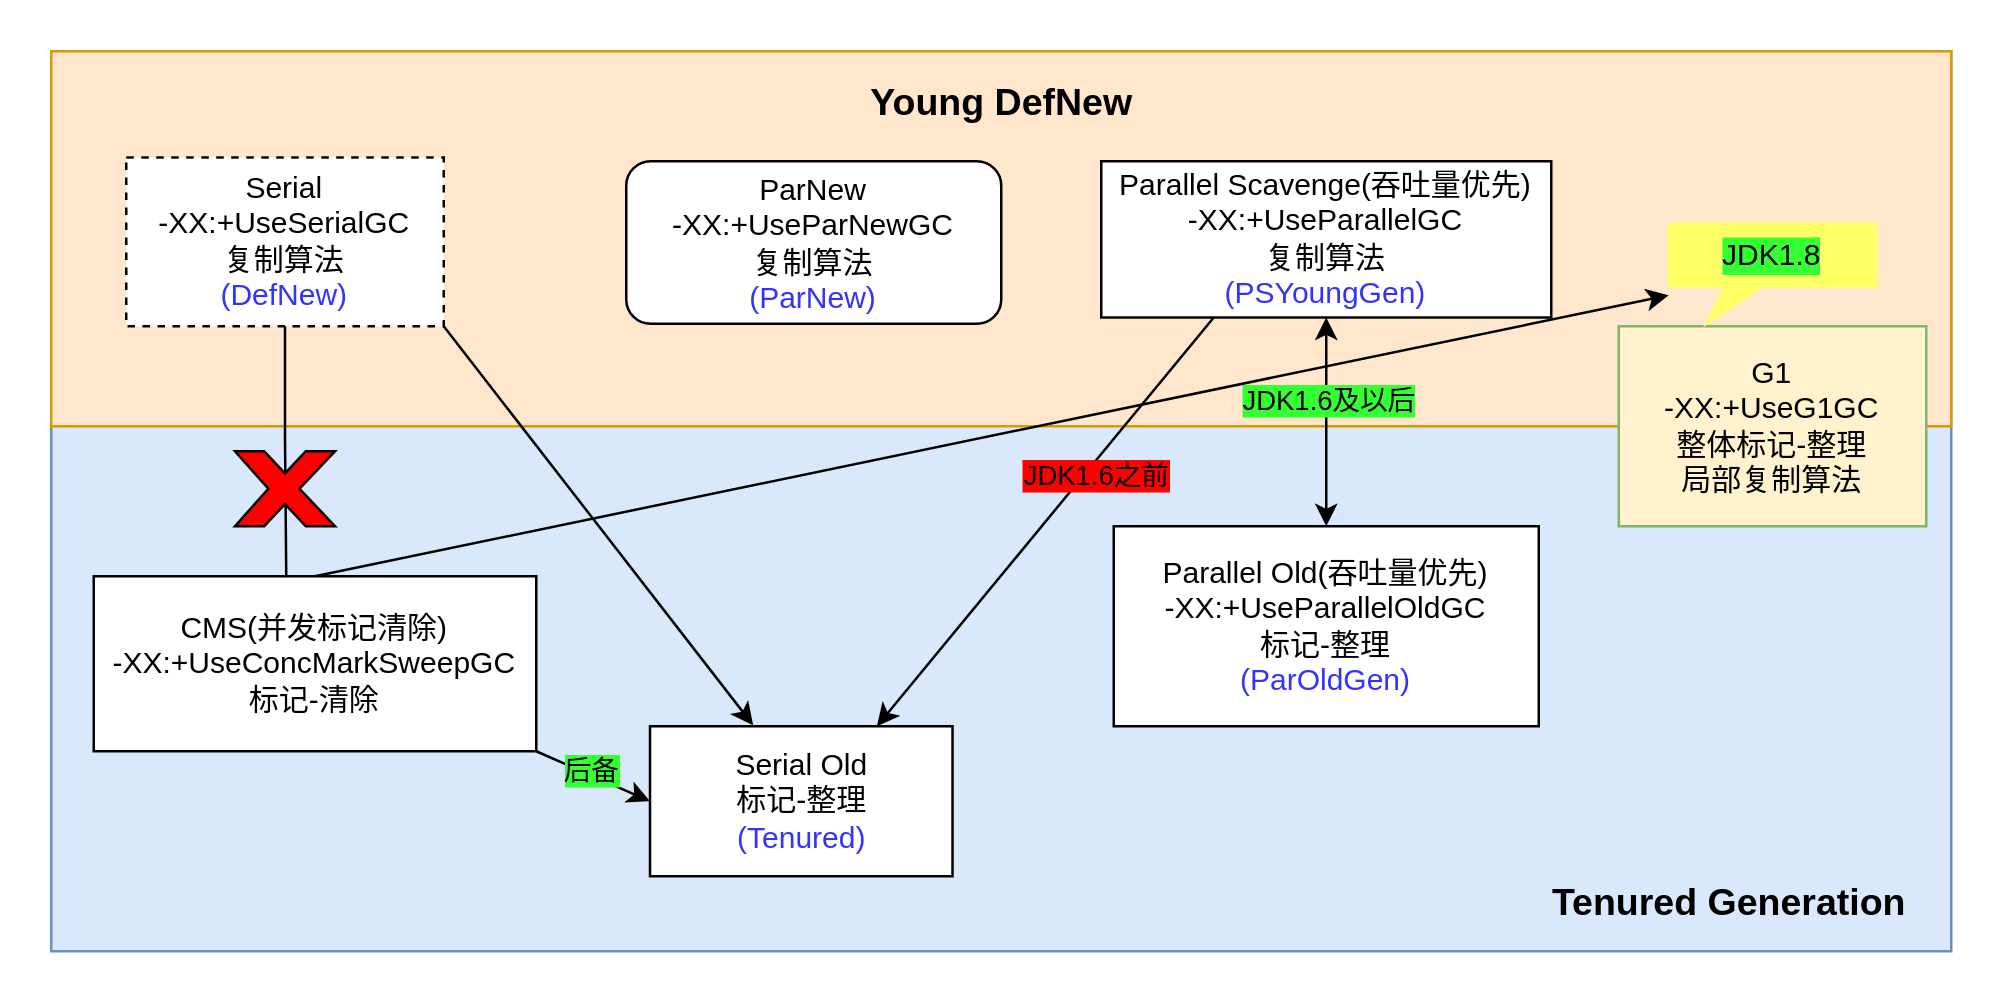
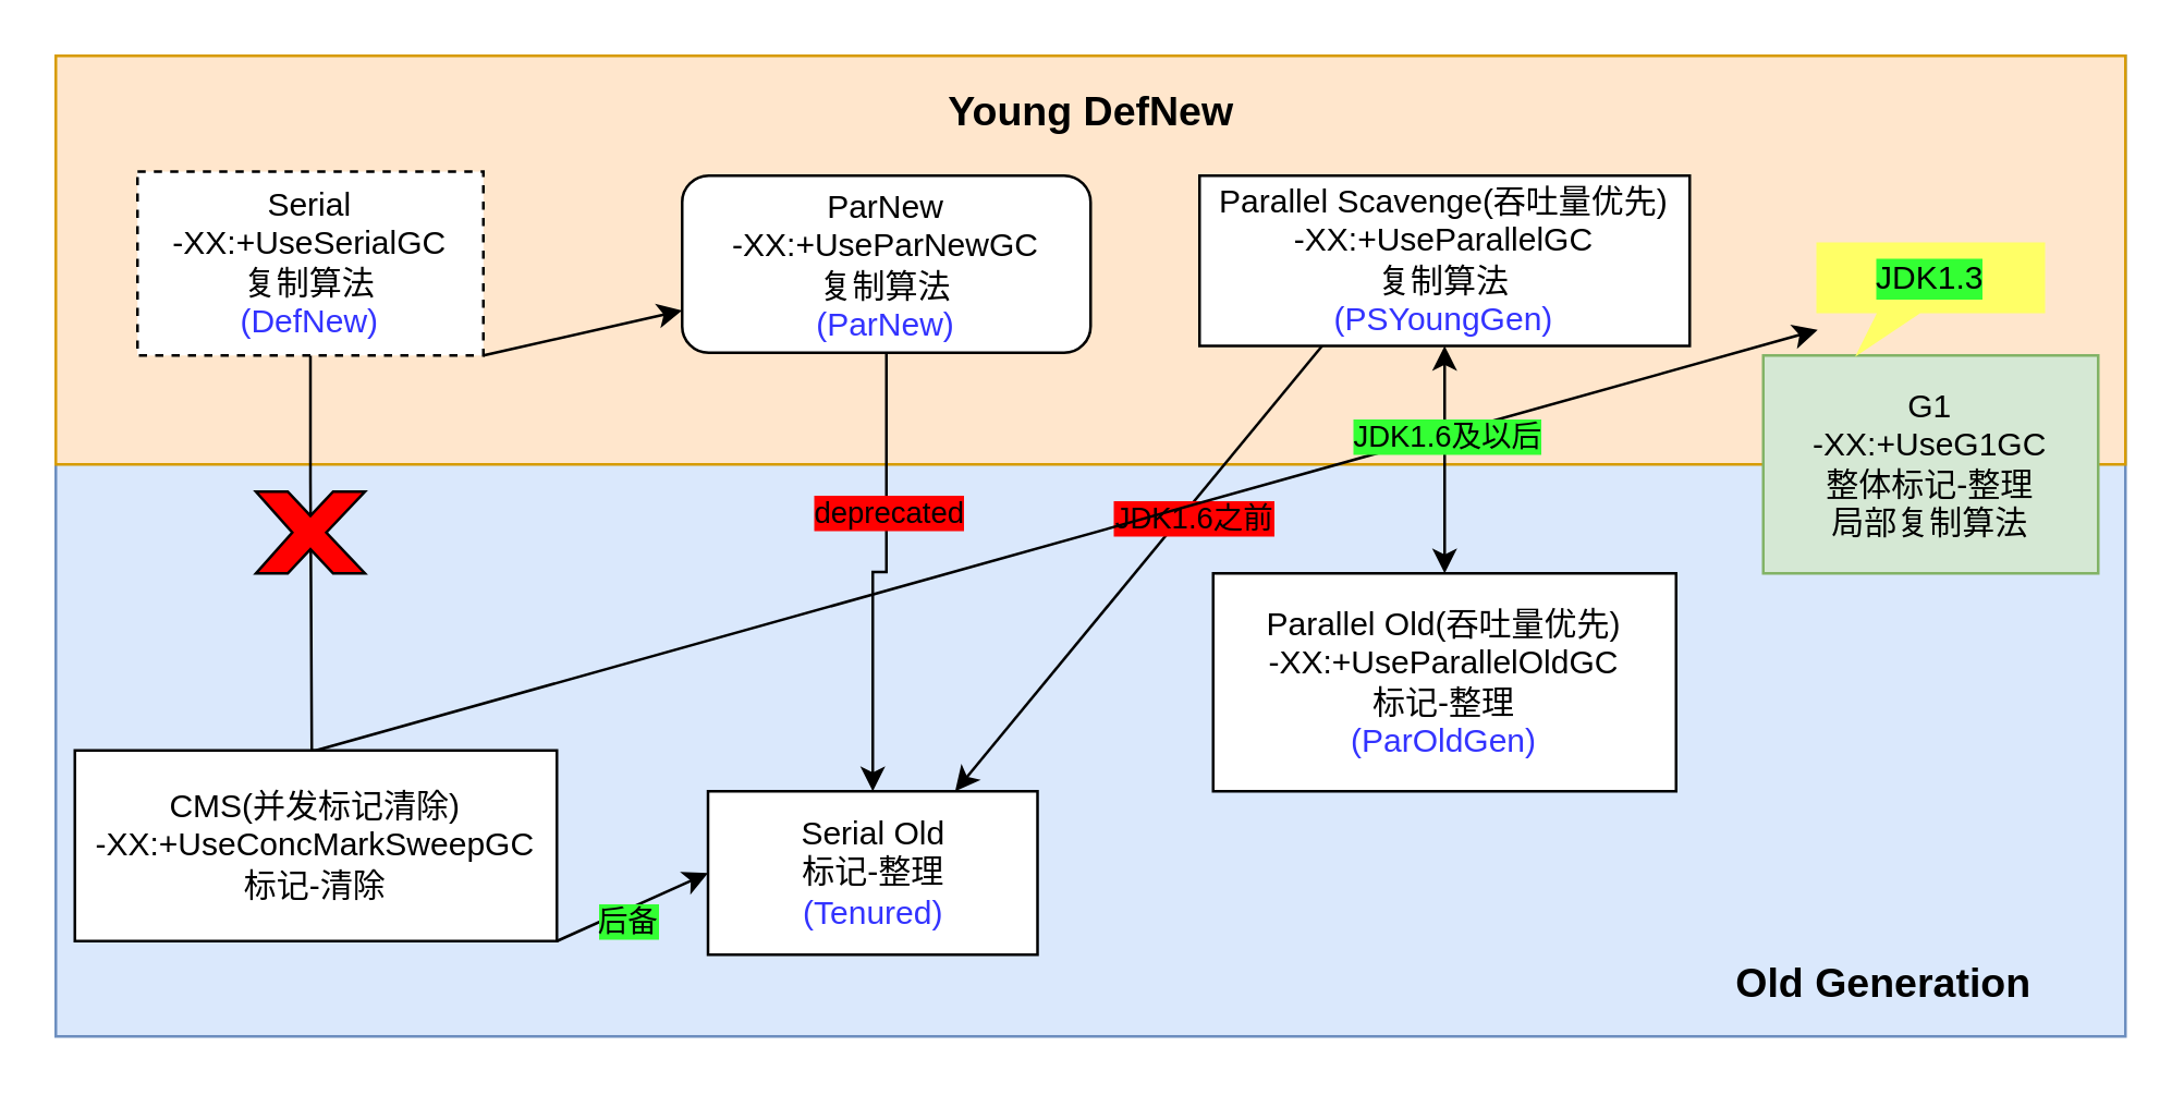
- <mxCell id="25" value="JDK1.8" style="whiteSpace=wrap;html=1;shape=mxgraph.basic.rectCallout;dx=30;dy=15;boundedLbl=1;labelBackgroundColor=#33FF33;fillColor=#FFFF66;strokeColor=#FFFF66;" vertex="1" parent="1"><mxGeometry x="667" y="89" width="83" height="40" as="geometry" /></mxCell>
+ <mxCell id="25" value="JDK1.3" style="whiteSpace=wrap;html=1;shape=mxgraph.basic.rectCallout;dx=30;dy=15;boundedLbl=1;labelBackgroundColor=#33FF33;fillColor=#FFFF66;strokeColor=#FFFF66;" vertex="1" parent="1"><mxGeometry x="667" y="89" width="83" height="40" as="geometry" /></mxCell>
- <mxCell id="5" style="rounded=0;orthogonalLoop=1;jettySize=auto;html=1;exitX=1;exitY=1;exitDx=0;exitDy=0;entryX=0.341;entryY=-0.007;entryDx=0;entryDy=0;endArrow=classic;endFill=1;entryPerimeter=0;" edge="1" parent="1" source="6" target="19"><mxGeometry relative="1" as="geometry" /></mxCell>
+ <mxCell id="5" style="rounded=0;orthogonalLoop=1;jettySize=auto;html=1;exitX=1;exitY=1;exitDx=0;exitDy=0;endArrow=classic;endFill=1;" edge="1" parent="1" source="6" target="7"><mxGeometry relative="1" as="geometry" /></mxCell>
- <mxCell id="11" value="G1&lt;br&gt;-XX:+UseG1GC&lt;br&gt;整体标记-整理&lt;br&gt;局部复制算法" style="rounded=0;whiteSpace=wrap;html=1;direction=south;fillColor=#fff2cc;strokeColor=#82b366;" vertex="1" parent="1"><mxGeometry x="647" y="130" width="123" height="80" as="geometry" /></mxCell>
+ <mxCell id="11" value="G1&lt;br&gt;-XX:+UseG1GC&lt;br&gt;整体标记-整理&lt;br&gt;局部复制算法" style="rounded=0;whiteSpace=wrap;html=1;direction=south;fillColor=#d5e8d4;strokeColor=#82b366;" vertex="1" parent="1"><mxGeometry x="647" y="130" width="123" height="80" as="geometry" /></mxCell>
+ <mxCell id="17" style="edgeStyle=orthogonalEdgeStyle;rounded=0;orthogonalLoop=1;jettySize=auto;html=1;exitX=0.5;exitY=0;exitDx=0;exitDy=0;entryX=0.5;entryY=1;entryDx=0;entryDy=0;endArrow=none;endFill=0;startArrow=classic;startFill=1;" edge="1" parent="1" source="19" target="7"><mxGeometry relative="1" as="geometry" /></mxCell>
+ <mxCell id="18" value="deprecated" style="edgeLabel;html=1;align=center;verticalAlign=middle;resizable=0;points=[];labelBackgroundColor=#FF0000;" vertex="1" connectable="0" parent="17"><mxGeometry x="0.194" y="-1" relative="1" as="geometry"><mxPoint x="-1" y="-8.97" as="offset" /></mxGeometry></mxCell>
- <mxCell id="16" value="CMS(并发标记清除)&lt;br&gt;-XX:+UseConcMarkSweepGC&lt;br&gt;标记-清除" style="rounded=0;whiteSpace=wrap;html=1;" vertex="1" parent="1"><mxGeometry x="37" y="230" width="177" height="70" as="geometry" /></mxCell>
+ <mxCell id="16" value="CMS(并发标记清除)&lt;br&gt;-XX:+UseConcMarkSweepGC&lt;br&gt;标记-清除" style="rounded=0;whiteSpace=wrap;html=1;" vertex="1" parent="1"><mxGeometry x="27" y="275" width="177" height="70" as="geometry" /></mxCell>
- <mxCell id="23" value="&lt;b&gt;&lt;font style=&quot;font-size: 15px&quot;&gt;Tenured Generation&lt;/font&gt;&lt;/b&gt;" style="text;html=1;strokeColor=none;fillColor=none;align=center;verticalAlign=middle;whiteSpace=wrap;rounded=0;" vertex="1" parent="1"><mxGeometry x="613" y="350" width="157" height="20" as="geometry" /></mxCell>
+ <mxCell id="23" value="&lt;b&gt;&lt;font style=&quot;font-size: 15px&quot;&gt;Old Generation&lt;/font&gt;&lt;/b&gt;" style="text;html=1;strokeColor=none;fillColor=none;align=center;verticalAlign=middle;whiteSpace=wrap;rounded=0;" vertex="1" parent="1"><mxGeometry x="613" y="350" width="157" height="20" as="geometry" /></mxCell>
